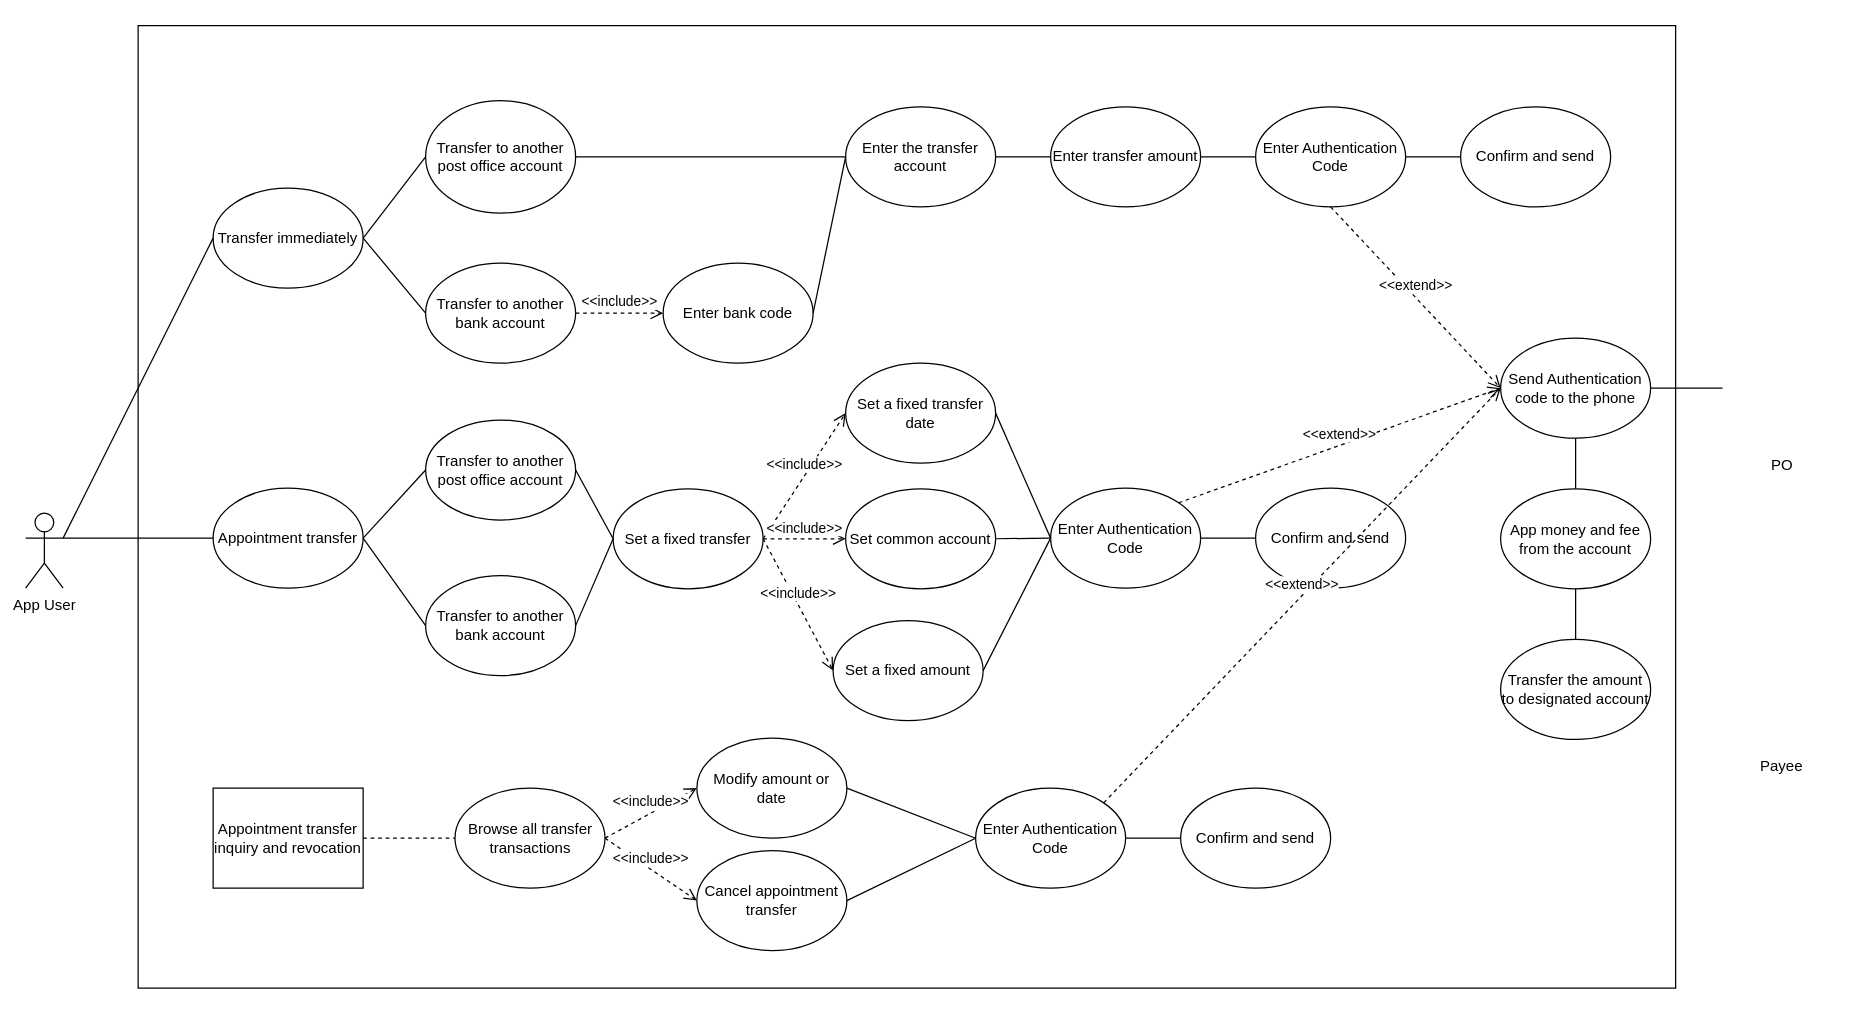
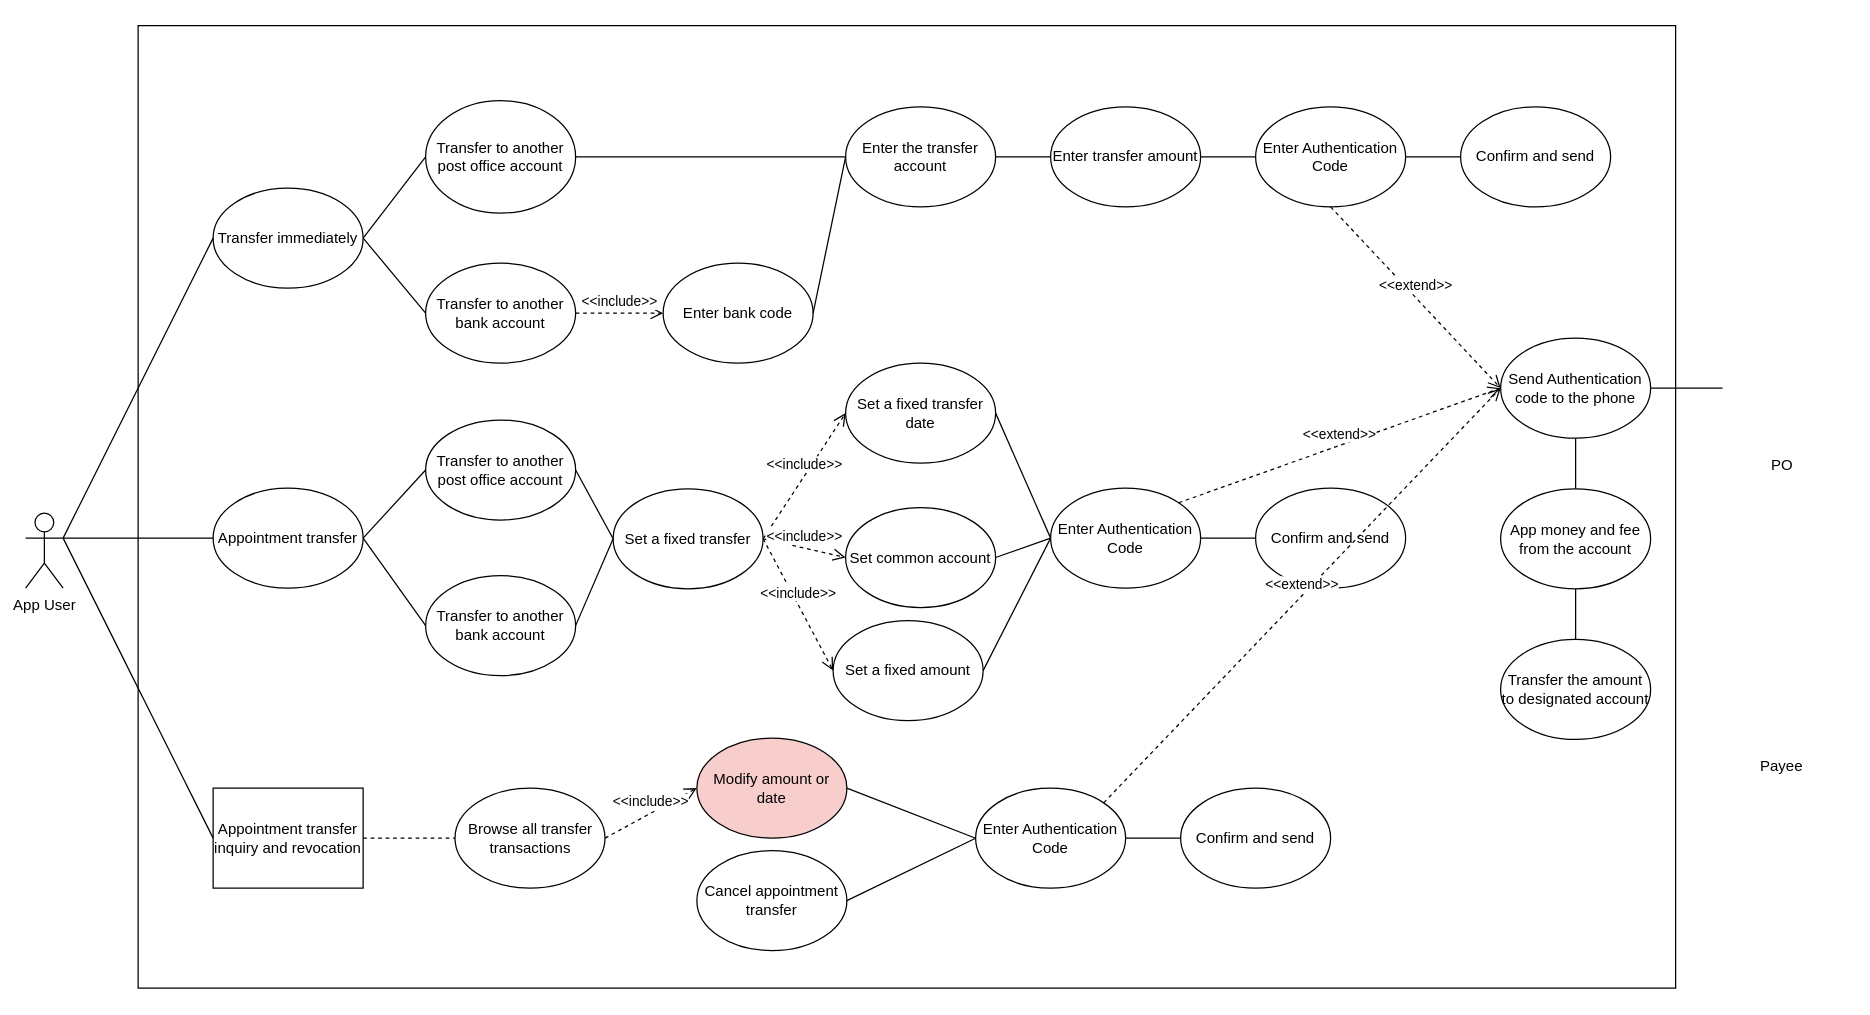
- <mxCell id="17" value="Set common account" style="ellipse;whiteSpace=wrap;html=1;" vertex="1" parent="1"><mxGeometry x="676" y="390.5" width="120" height="80" as="geometry" /></mxCell>
+ <mxCell id="17" value="Set common account" style="ellipse;whiteSpace=wrap;html=1;" vertex="1" parent="1"><mxGeometry x="676" y="405.5" width="120" height="80" as="geometry" /></mxCell>
+ <mxCell id="47" value="" style="endArrow=none;html=1;entryX=0;entryY=0.5;entryDx=0;entryDy=0;exitX=1;exitY=0.333;exitDx=0;exitDy=0;exitPerimeter=0;" edge="1" parent="1" source="3" target="21"><mxGeometry width="50" height="50" relative="1" as="geometry"><mxPoint x="59.882" y="439.765" as="sourcePoint" /><mxPoint x="179.882" y="439.765" as="targetPoint" /></mxGeometry></mxCell>
- <mxCell id="23" value="Modify amount or date" style="ellipse;whiteSpace=wrap;html=1;" vertex="1" parent="1"><mxGeometry x="557" y="590" width="120" height="80" as="geometry" /></mxCell>
+ <mxCell id="23" value="Modify amount or date" style="ellipse;whiteSpace=wrap;html=1;fillColor=#f8cecc;" vertex="1" parent="1"><mxGeometry x="557" y="590" width="120" height="80" as="geometry" /></mxCell>
- <mxCell id="54" value="&amp;lt;&amp;lt;include&amp;gt;&amp;gt;&lt;br&gt;" style="html=1;verticalAlign=bottom;endArrow=open;dashed=1;endSize=8;exitX=1;exitY=0.5;exitDx=0;exitDy=0;entryX=0;entryY=0.5;entryDx=0;entryDy=0;" edge="1" parent="1" source="22" target="24"><mxGeometry relative="1" as="geometry"><mxPoint x="493" y="679.588" as="sourcePoint" /><mxPoint x="567.118" y="639.588" as="targetPoint" /></mxGeometry></mxCell>
